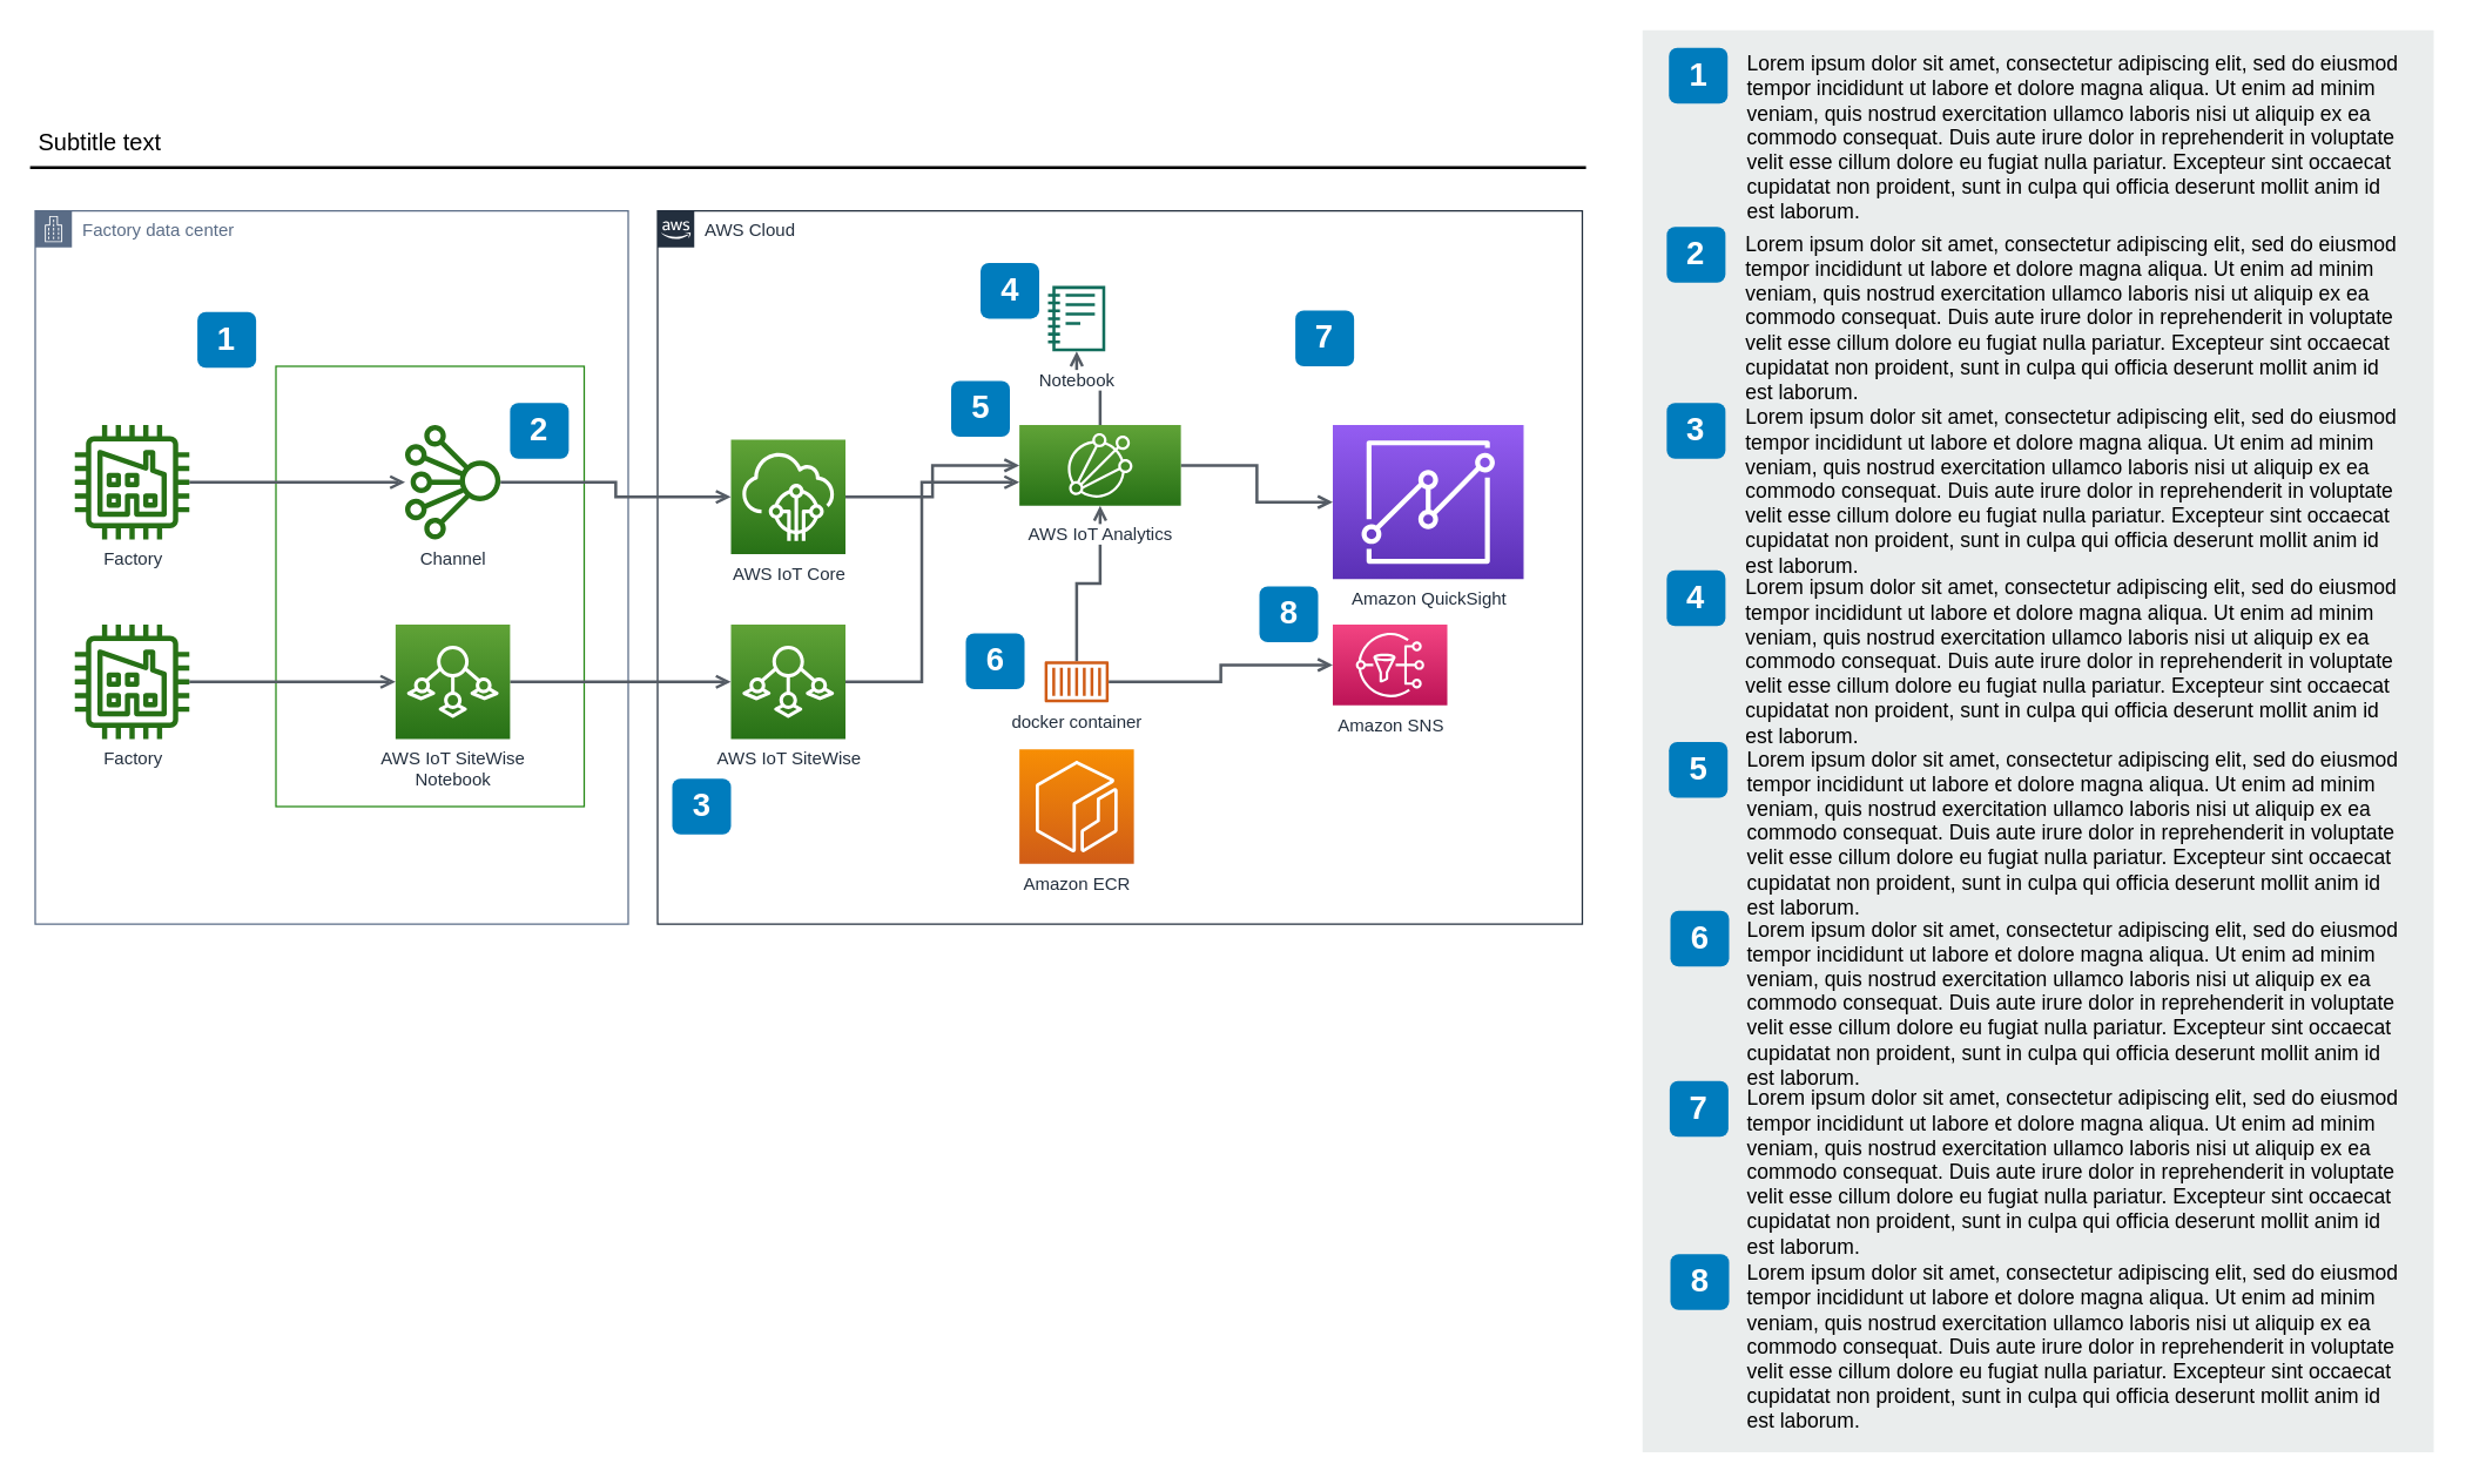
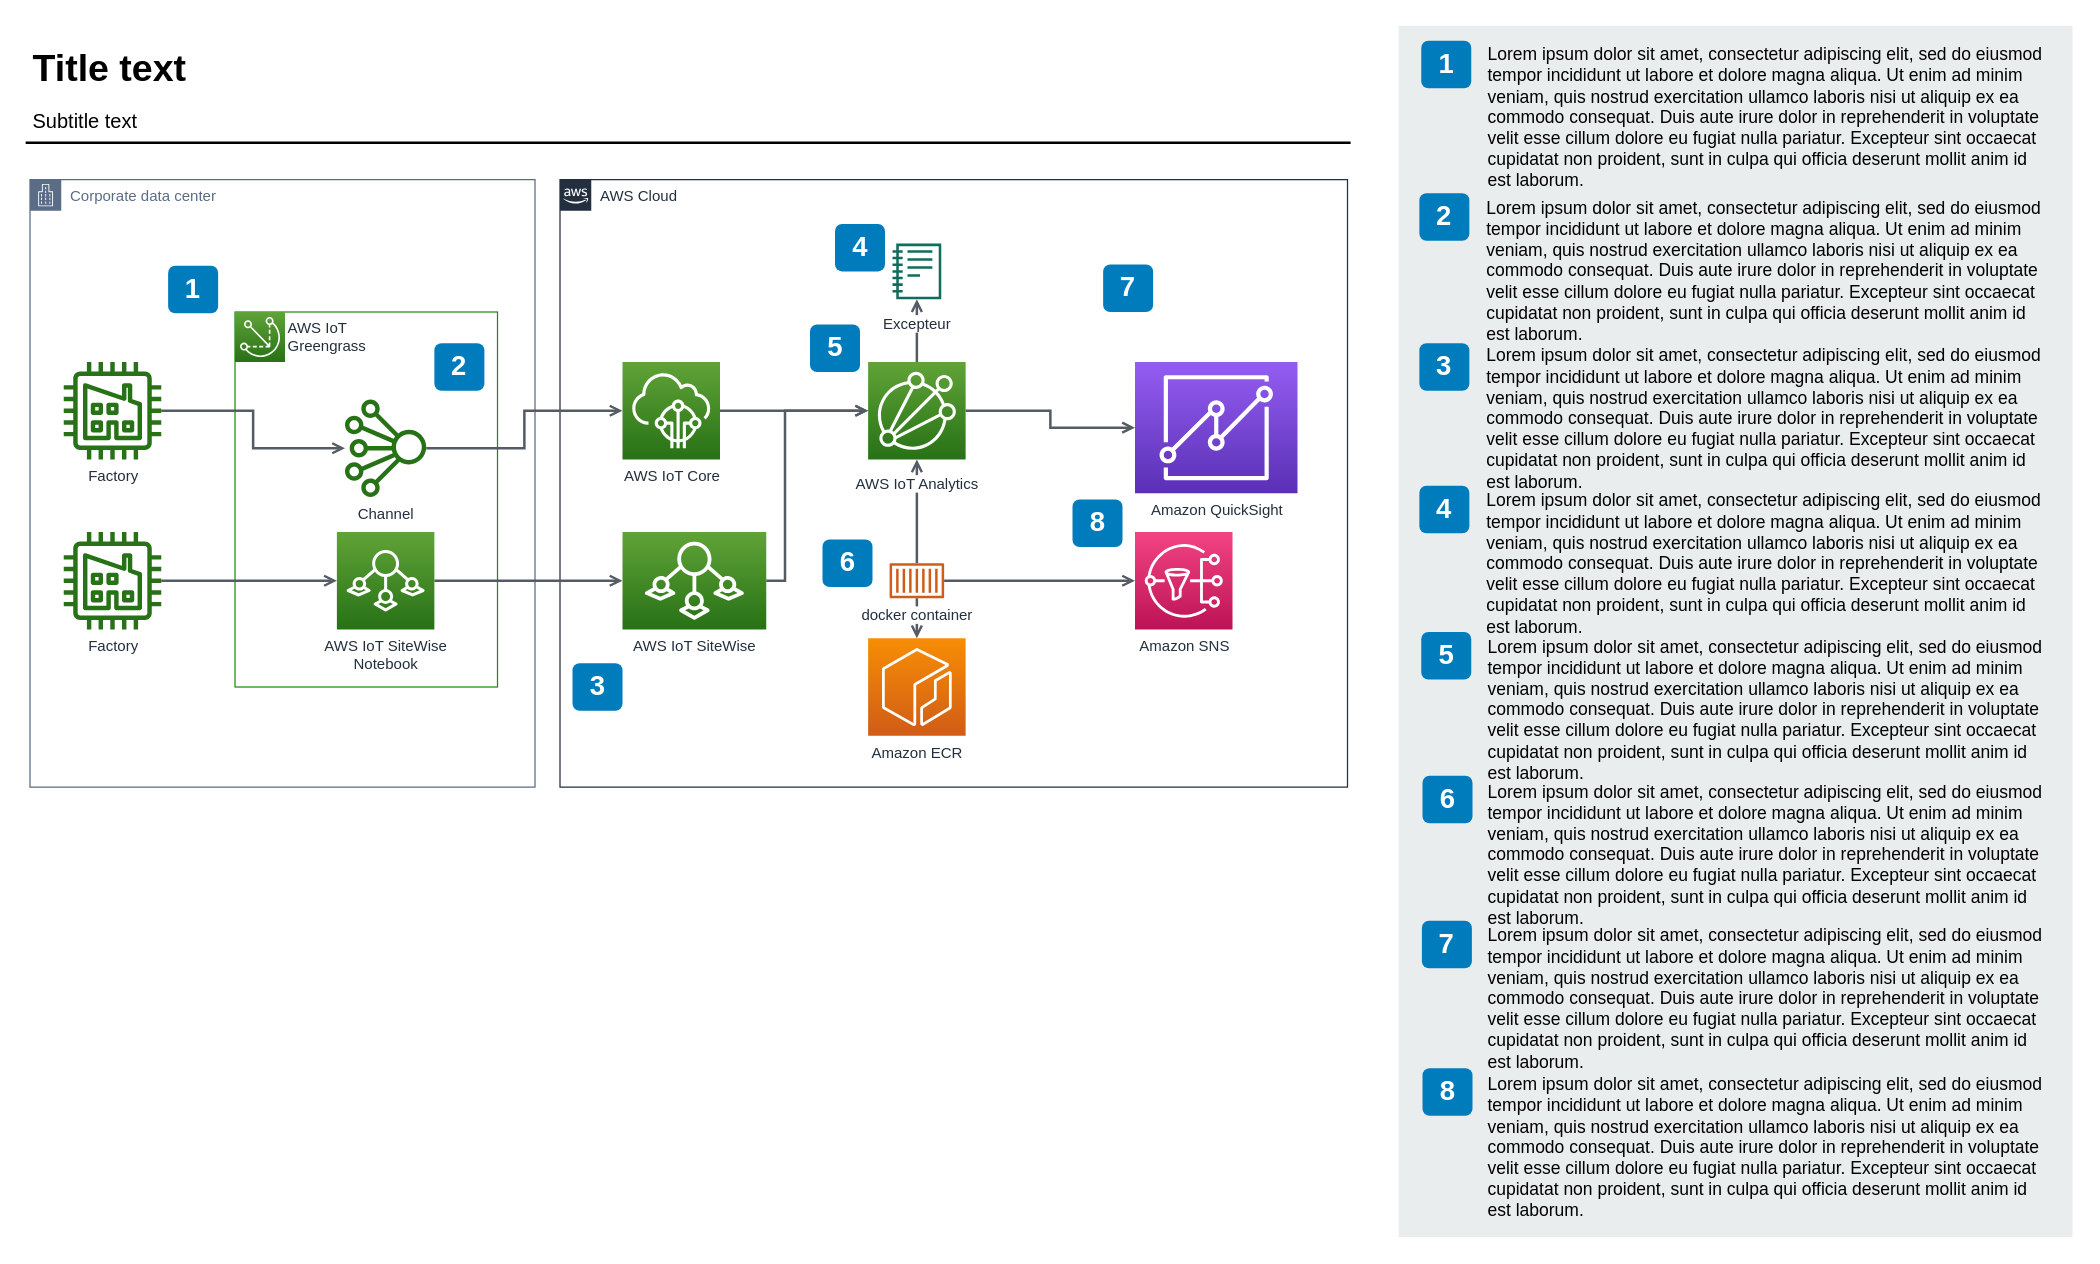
+ <mxCell id="18" value="Title text" style="text;html=1;resizable=0;points=[];autosize=1;align=left;verticalAlign=top;spacingTop=-4;fontSize=30;fontStyle=1" parent="1" vertex="1"><mxGeometry x="24" y="33.5" width="130" height="40" as="geometry" /></mxCell>
- <mxCell id="4" value="Factory data center" style="points=[[0,0],[0.25,0],[0.5,0],[0.75,0],[1,0],[1,0.25],[1,0.5],[1,0.75],[1,1],[0.75,1],[0.5,1],[0.25,1],[0,1],[0,0.75],[0,0.5],[0,0.25]];outlineConnect=0;gradientColor=none;html=1;whiteSpace=wrap;fontSize=12;fontStyle=0;shape=mxgraph.aws4.group;grIcon=mxgraph.aws4.group_corporate_data_center;strokeColor=#5A6C86;fillColor=none;verticalAlign=top;align=left;spacingLeft=30;fontColor=#5A6C86;dashed=0;container=1;pointerEvents=0;collapsible=0;recursiveResize=0;" parent="1" vertex="1"><mxGeometry x="23.5" y="143" width="404" height="486" as="geometry" /></mxCell>
+ <mxCell id="4" value="Corporate data center" style="points=[[0,0],[0.25,0],[0.5,0],[0.75,0],[1,0],[1,0.25],[1,0.5],[1,0.75],[1,1],[0.75,1],[0.5,1],[0.25,1],[0,1],[0,0.75],[0,0.5],[0,0.25]];outlineConnect=0;gradientColor=none;html=1;whiteSpace=wrap;fontSize=12;fontStyle=0;shape=mxgraph.aws4.group;grIcon=mxgraph.aws4.group_corporate_data_center;strokeColor=#5A6C86;fillColor=none;verticalAlign=top;align=left;spacingLeft=30;fontColor=#5A6C86;dashed=0;container=1;pointerEvents=0;collapsible=0;recursiveResize=0;" parent="1" vertex="1"><mxGeometry x="23.5" y="143" width="404" height="486" as="geometry" /></mxCell>
- <mxCell id="46" value="Notebook" style="outlineConnect=0;fontColor=#232F3E;gradientColor=none;fillColor=#116D5B;strokeColor=none;dashed=0;verticalLabelPosition=bottom;verticalAlign=top;align=center;html=1;fontSize=12;fontStyle=0;aspect=fixed;pointerEvents=1;shape=mxgraph.aws4.sagemaker_notebook;labelBackgroundColor=#ffffff;spacingTop=6;" parent="1" vertex="1"><mxGeometry x="713.5" y="194" width="39" height="45" as="geometry" /></mxCell>
+ <mxCell id="46" value="Excepteur" style="outlineConnect=0;fontColor=#232F3E;gradientColor=none;fillColor=#116D5B;strokeColor=none;dashed=0;verticalLabelPosition=bottom;verticalAlign=top;align=center;html=1;fontSize=12;fontStyle=0;aspect=fixed;pointerEvents=1;shape=mxgraph.aws4.sagemaker_notebook;labelBackgroundColor=#ffffff;spacingTop=6;" parent="1" vertex="1"><mxGeometry x="713.5" y="194" width="39" height="45" as="geometry" /></mxCell>
+ <mxCell id="56" value="AWS IoT&lt;br&gt;Greengrass" style="outlineConnect=0;fontColor=#232F3E;gradientColor=#60A337;gradientDirection=north;fillColor=#277116;strokeColor=#ffffff;dashed=0;verticalLabelPosition=middle;verticalAlign=middle;align=left;html=1;fontSize=12;fontStyle=0;aspect=fixed;shape=mxgraph.aws4.resourceIcon;resIcon=mxgraph.aws4.greengrass;labelPosition=right;" parent="1" vertex="1"><mxGeometry x="187.5" y="249" width="40" height="40" as="geometry" /></mxCell>
- <mxCell id="45" value="AWS IoT Analytics" style="outlineConnect=0;fontColor=#232F3E;gradientColor=#60A337;gradientDirection=north;fillColor=#277116;strokeColor=#ffffff;dashed=0;verticalLabelPosition=bottom;verticalAlign=top;align=center;html=1;fontSize=12;fontStyle=0;aspect=fixed;shape=mxgraph.aws4.resourceIcon;resIcon=mxgraph.aws4.iot_analytics;labelBackgroundColor=#ffffff;spacingTop=6;" parent="1" vertex="1"><mxGeometry x="694" y="289" width="110" height="55" as="geometry" /></mxCell>
+ <mxCell id="45" value="AWS IoT Analytics" style="outlineConnect=0;fontColor=#232F3E;gradientColor=#60A337;gradientDirection=north;fillColor=#277116;strokeColor=#ffffff;dashed=0;verticalLabelPosition=bottom;verticalAlign=top;align=center;html=1;fontSize=12;fontStyle=0;aspect=fixed;shape=mxgraph.aws4.resourceIcon;resIcon=mxgraph.aws4.iot_analytics;labelBackgroundColor=#ffffff;spacingTop=6;" parent="1" vertex="1"><mxGeometry x="694" y="289" width="78" height="78" as="geometry" /></mxCell>
- <mxCell id="40" value="Channel" style="outlineConnect=0;fontColor=#232F3E;gradientColor=none;fillColor=#277116;strokeColor=none;dashed=0;verticalLabelPosition=bottom;verticalAlign=top;align=center;html=1;fontSize=12;fontStyle=0;aspect=fixed;pointerEvents=1;shape=mxgraph.aws4.iot_analytics_channel;" parent="1" vertex="1"><mxGeometry x="275.5" y="289" width="65" height="78" as="geometry" /></mxCell>
+ <mxCell id="40" value="Channel" style="outlineConnect=0;fontColor=#232F3E;gradientColor=none;fillColor=#277116;strokeColor=none;dashed=0;verticalLabelPosition=bottom;verticalAlign=top;align=center;html=1;fontSize=12;fontStyle=0;aspect=fixed;pointerEvents=1;shape=mxgraph.aws4.iot_analytics_channel;" parent="1" vertex="1"><mxGeometry x="275.5" y="319" width="65" height="78" as="geometry" /></mxCell>
- <mxCell id="43" value="AWS IoT Core" style="outlineConnect=0;fontColor=#232F3E;gradientColor=#60A337;gradientDirection=north;fillColor=#277116;strokeColor=#ffffff;dashed=0;verticalLabelPosition=bottom;verticalAlign=top;align=center;html=1;fontSize=12;fontStyle=0;aspect=fixed;shape=mxgraph.aws4.resourceIcon;resIcon=mxgraph.aws4.iot_core;" parent="1" vertex="1"><mxGeometry x="497.5" y="299" width="78" height="78" as="geometry" /></mxCell>
+ <mxCell id="43" value="AWS IoT Core" style="outlineConnect=0;fontColor=#232F3E;gradientColor=#60A337;gradientDirection=north;fillColor=#277116;strokeColor=#ffffff;dashed=0;verticalLabelPosition=bottom;verticalAlign=top;align=center;html=1;fontSize=12;fontStyle=0;aspect=fixed;shape=mxgraph.aws4.resourceIcon;resIcon=mxgraph.aws4.iot_core;" parent="1" vertex="1"><mxGeometry x="497.5" y="289" width="78" height="78" as="geometry" /></mxCell>
- <mxCell id="49" value="Amazon SNS" style="outlineConnect=0;fontColor=#232F3E;gradientColor=#F34482;gradientDirection=north;fillColor=#BC1356;strokeColor=#ffffff;dashed=0;verticalLabelPosition=bottom;verticalAlign=top;align=center;html=1;fontSize=12;fontStyle=0;aspect=fixed;shape=mxgraph.aws4.resourceIcon;resIcon=mxgraph.aws4.sns;" parent="1" vertex="1"><mxGeometry x="907.5" y="425" width="78" height="55" as="geometry" /></mxCell>
+ <mxCell id="49" value="Amazon SNS" style="outlineConnect=0;fontColor=#232F3E;gradientColor=#F34482;gradientDirection=north;fillColor=#BC1356;strokeColor=#ffffff;dashed=0;verticalLabelPosition=bottom;verticalAlign=top;align=center;html=1;fontSize=12;fontStyle=0;aspect=fixed;shape=mxgraph.aws4.resourceIcon;resIcon=mxgraph.aws4.sns;" parent="1" vertex="1"><mxGeometry x="907.5" y="425" width="78" height="78" as="geometry" /></mxCell>
- <mxCell id="44" value="AWS IoT SiteWise" style="outlineConnect=0;fontColor=#232F3E;gradientColor=#60A337;gradientDirection=north;fillColor=#277116;strokeColor=#ffffff;dashed=0;verticalLabelPosition=bottom;verticalAlign=top;align=center;html=1;fontSize=12;fontStyle=0;aspect=fixed;shape=mxgraph.aws4.resourceIcon;resIcon=mxgraph.aws4.iot_sitewise;" parent="1" vertex="1"><mxGeometry x="497.5" y="425" width="78" height="78" as="geometry" /></mxCell>
+ <mxCell id="44" value="AWS IoT SiteWise" style="outlineConnect=0;fontColor=#232F3E;gradientColor=#60A337;gradientDirection=north;fillColor=#277116;strokeColor=#ffffff;dashed=0;verticalLabelPosition=bottom;verticalAlign=top;align=center;html=1;fontSize=12;fontStyle=0;aspect=fixed;shape=mxgraph.aws4.resourceIcon;resIcon=mxgraph.aws4.iot_sitewise;" parent="1" vertex="1"><mxGeometry x="497.5" y="425" width="115" height="78" as="geometry" /></mxCell>
+ <mxCell id="13" style="edgeStyle=orthogonalEdgeStyle;rounded=0;orthogonalLoop=1;jettySize=auto;html=1;strokeColor=#545B64;strokeWidth=2;endFill=0;endArrow=open;startArrow=none;" parent="1" source="47" target="50" edge="1"><mxGeometry relative="1" as="geometry" /></mxCell>
